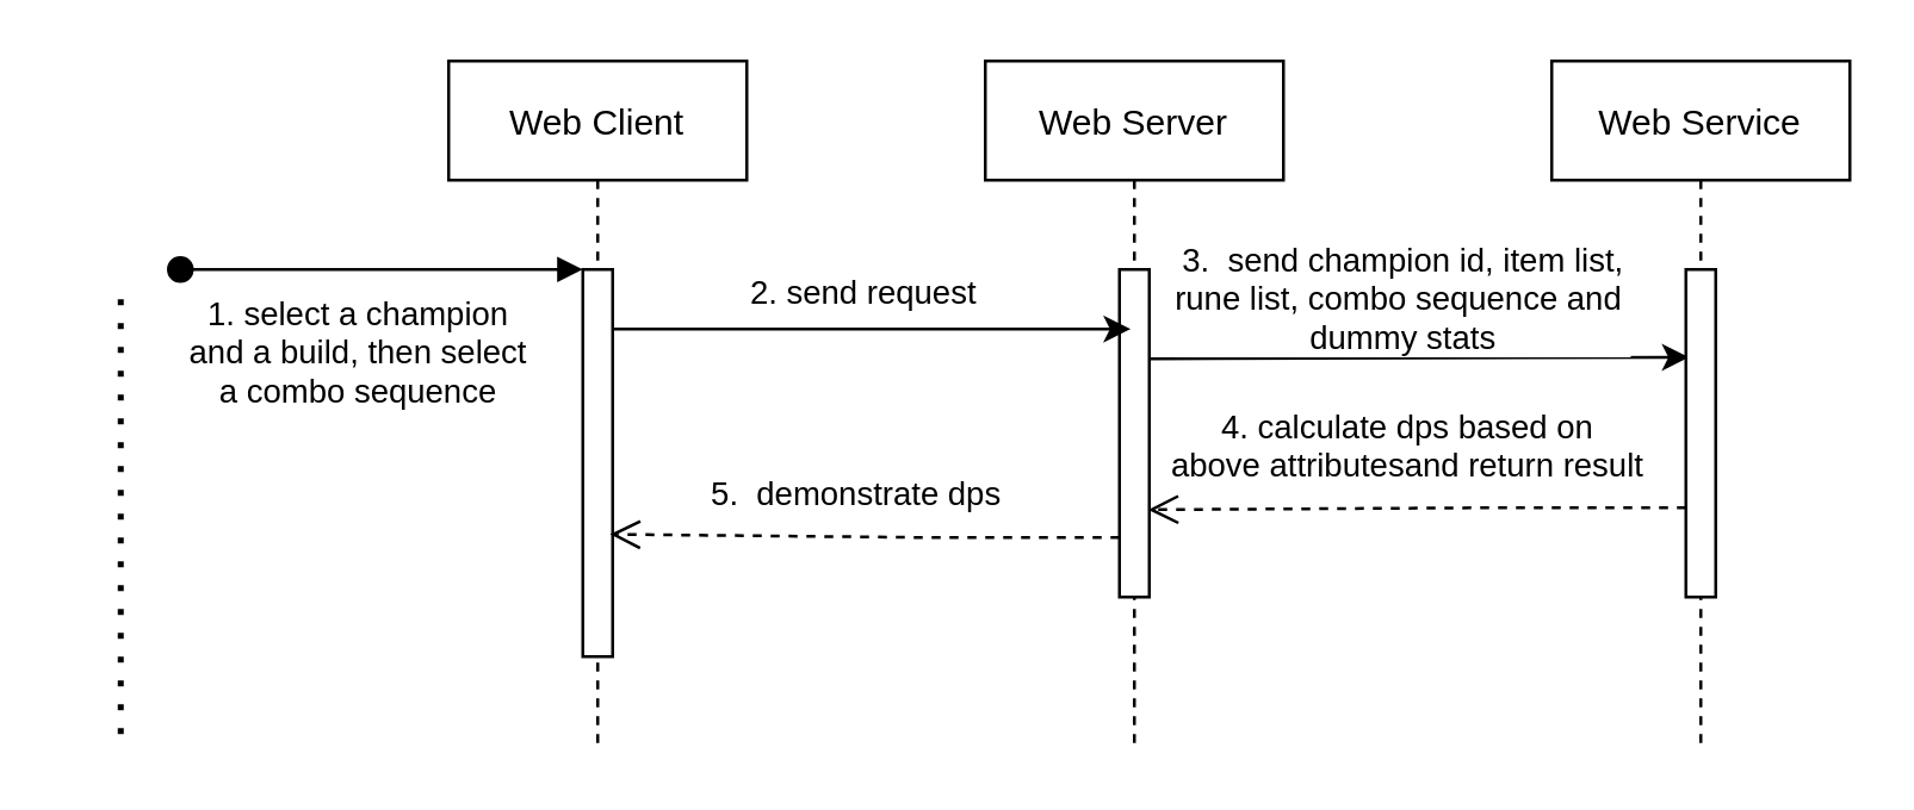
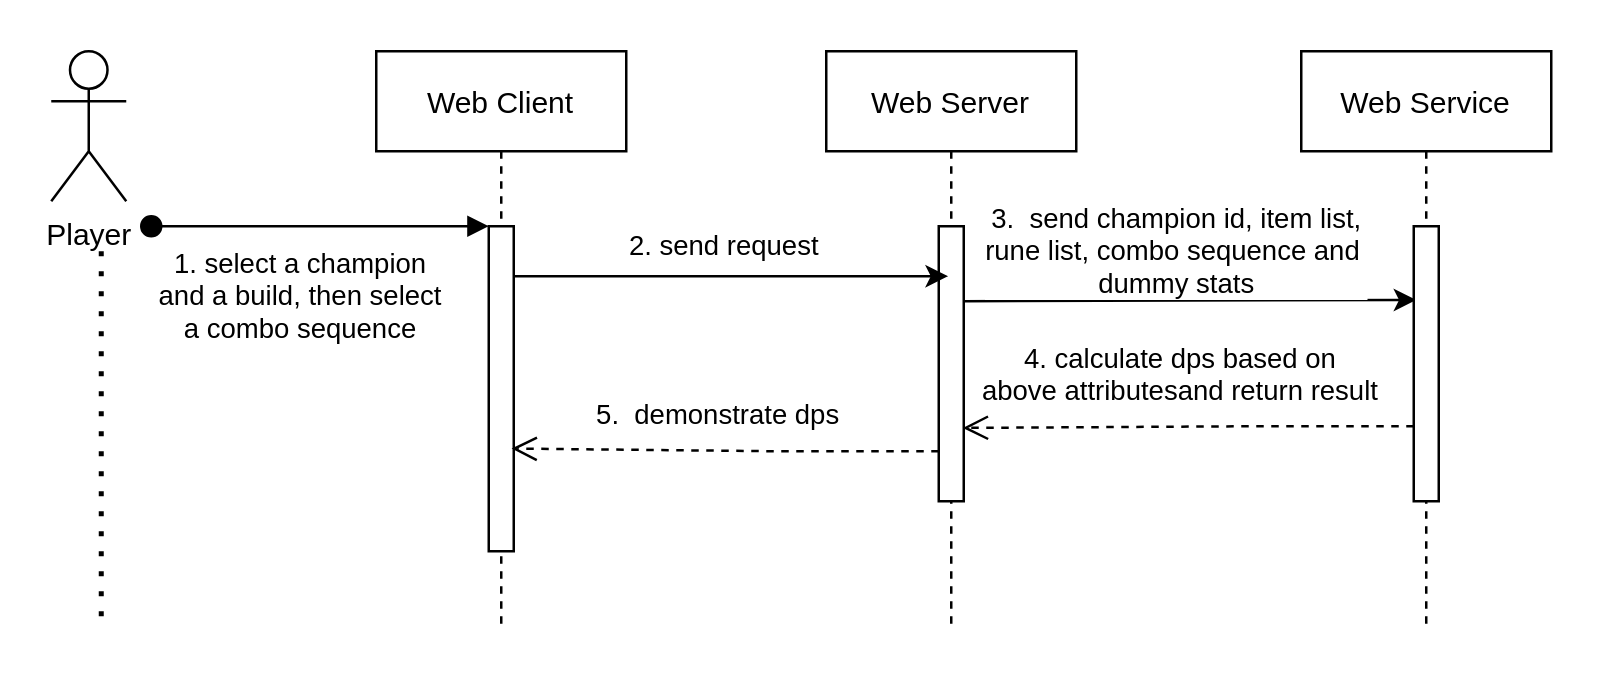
+ <mxCell id="12" value="Player" style="shape=umlActor;verticalLabelPosition=bottom;verticalAlign=top;html=1;outlineConnect=0;" parent="1" vertex="1"><mxGeometry y="20" width="30" height="60" as="geometry" x="20" /></mxCell>
